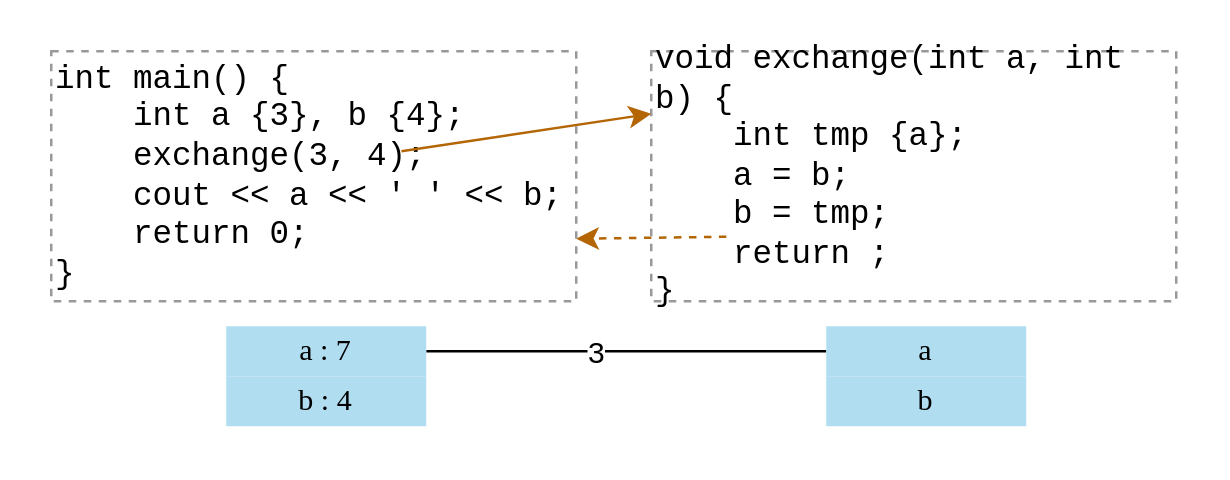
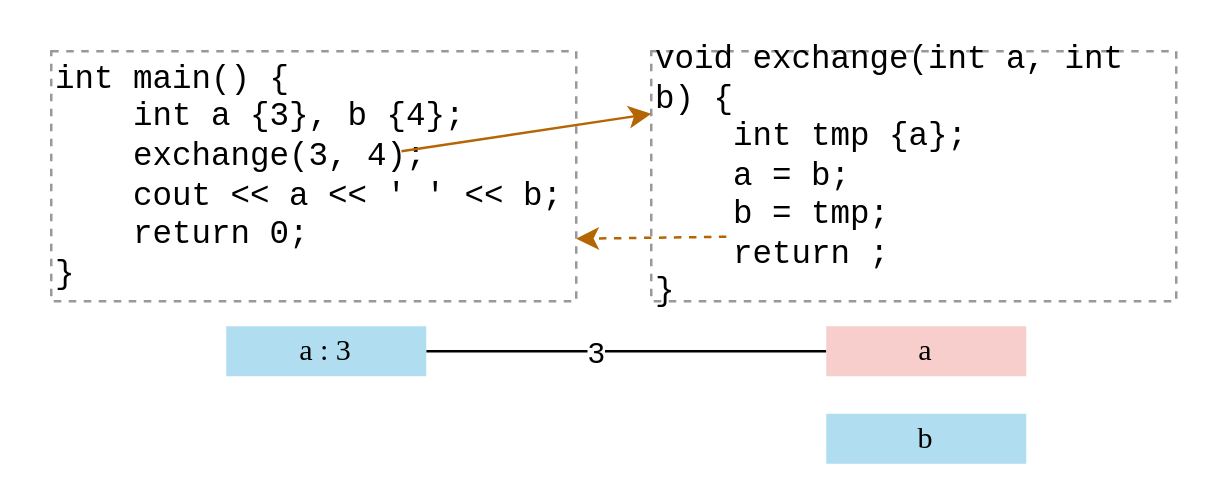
- <mxCell id="8" value="&lt;font face=&quot;consolas&quot;&gt;a : 7&lt;/font&gt;" style="rounded=0;whiteSpace=wrap;html=1;fillColor=#b1ddf0;strokeColor=none;" parent="1" vertex="1"><mxGeometry x="90" y="130" width="80" height="20" as="geometry" /></mxCell>
+ <mxCell id="8" value="&lt;font face=&quot;consolas&quot;&gt;a : 3&lt;/font&gt;" style="rounded=0;whiteSpace=wrap;html=1;fillColor=#b1ddf0;strokeColor=none;" parent="1" vertex="1"><mxGeometry x="90" y="130" width="80" height="20" as="geometry" /></mxCell>
- <mxCell id="10" value="&lt;font face=&quot;consolas&quot;&gt;a&lt;/font&gt;" style="rounded=0;whiteSpace=wrap;html=1;fillColor=#b1ddf0;strokeColor=none;" parent="1" vertex="1"><mxGeometry x="330" y="130" width="80" height="20" as="geometry" /></mxCell>
+ <mxCell id="10" value="&lt;font face=&quot;consolas&quot;&gt;a&lt;/font&gt;" style="rounded=0;whiteSpace=wrap;html=1;fillColor=#f8cecc;strokeColor=none;" parent="1" vertex="1"><mxGeometry x="330" y="130" width="80" height="20" as="geometry" /></mxCell>
- <mxCell id="9" value="&lt;font face=&quot;consolas&quot;&gt;b : 4&lt;/font&gt;" style="rounded=0;whiteSpace=wrap;html=1;fillColor=#b1ddf0;strokeColor=none;" parent="1" vertex="1"><mxGeometry x="90" y="150" width="80" height="20" as="geometry" /></mxCell>
- <mxCell id="11" value="&lt;font face=&quot;consolas&quot;&gt;b&lt;/font&gt;" style="rounded=0;whiteSpace=wrap;html=1;fillColor=#b1ddf0;strokeColor=none;" parent="1" vertex="1"><mxGeometry x="330" y="150" width="80" height="20" as="geometry" /></mxCell>
+ <mxCell id="11" value="&lt;font face=&quot;consolas&quot;&gt;b&lt;/font&gt;" style="rounded=0;whiteSpace=wrap;html=1;fillColor=#b1ddf0;strokeColor=none;" parent="1" vertex="1"><mxGeometry x="330" y="165" width="80" height="20" as="geometry" /></mxCell>
